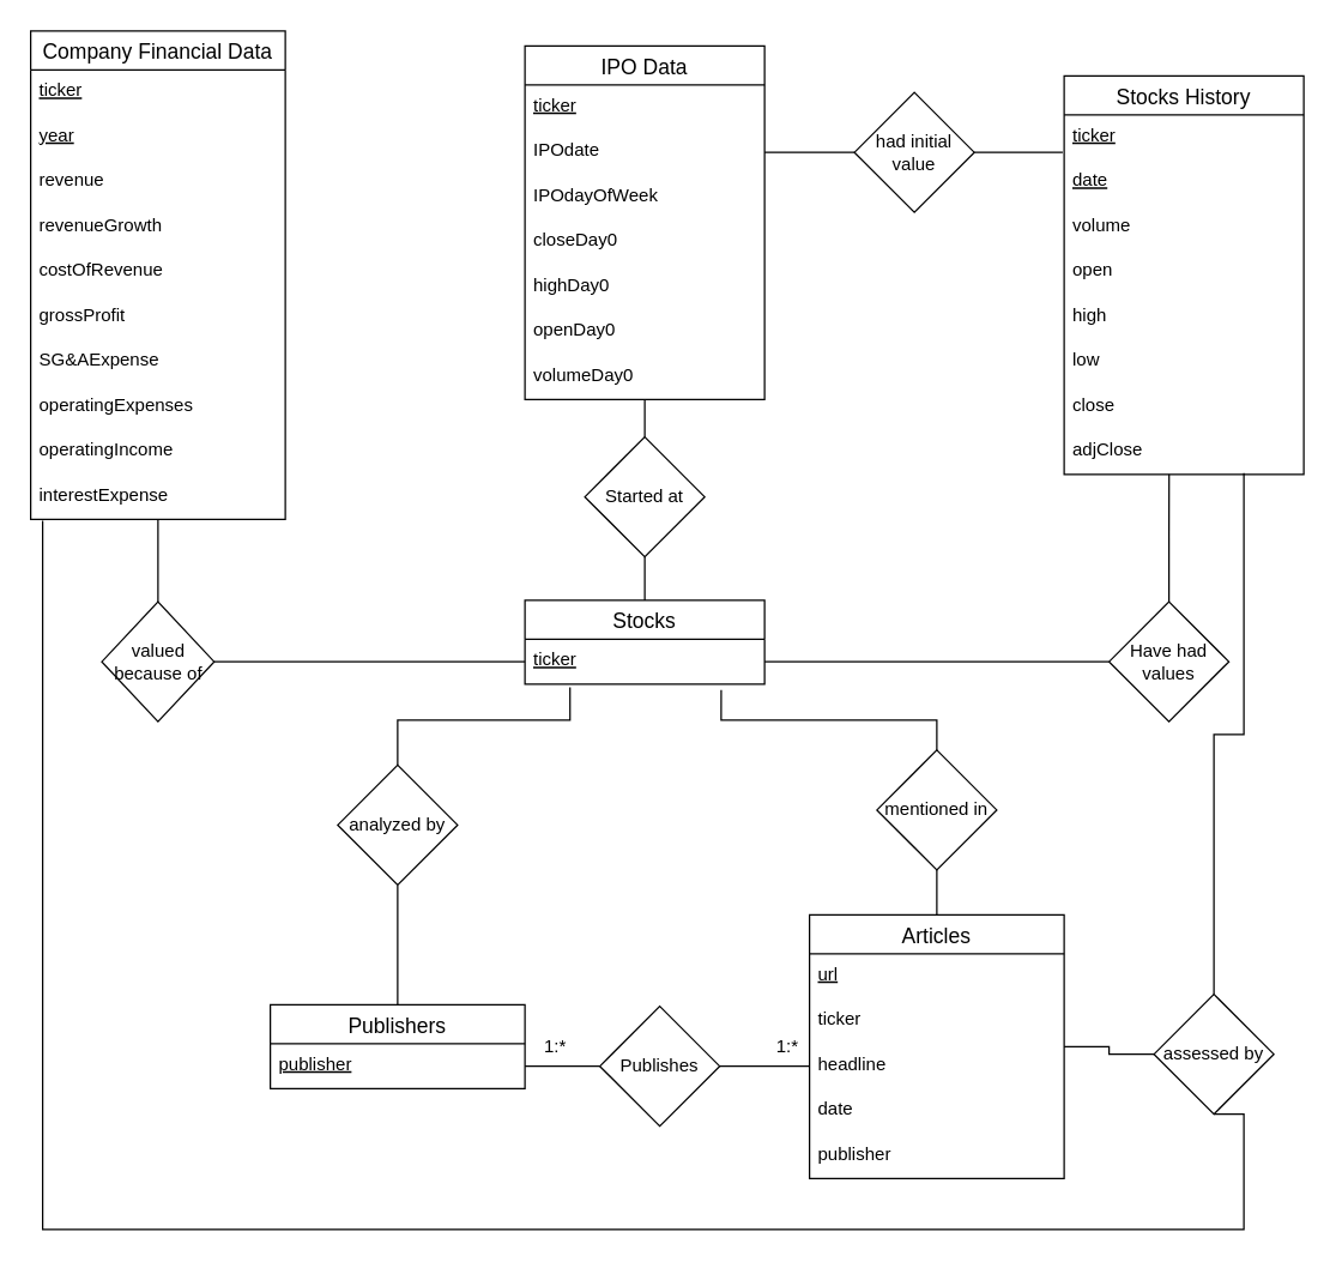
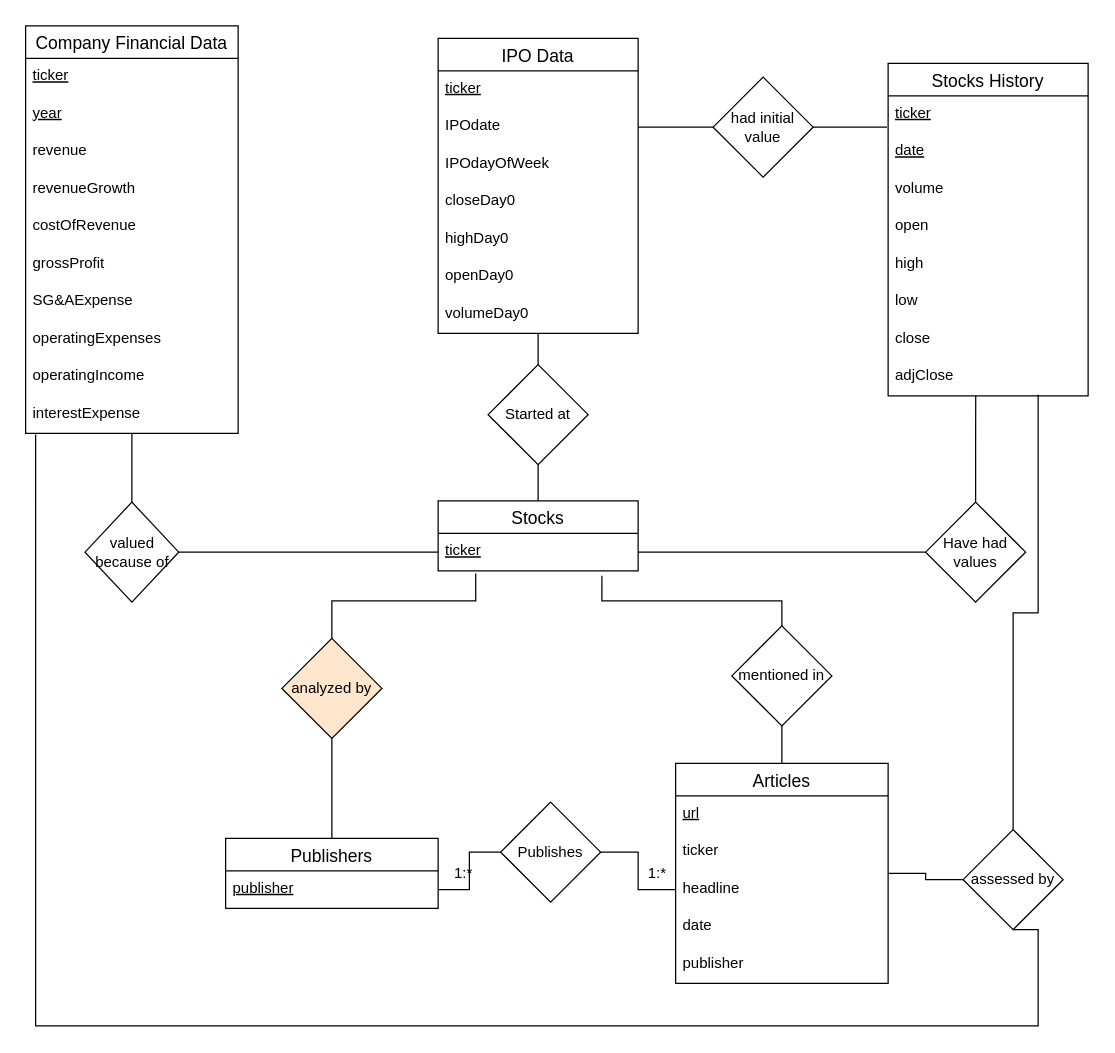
- <mxCell id="56" value="analyzed by" style="rhombus;whiteSpace=wrap;html=1;" vertex="1" parent="1"><mxGeometry x="225" y="510" width="80" height="80" as="geometry" /></mxCell>
+ <mxCell id="56" value="analyzed by" style="rhombus;whiteSpace=wrap;html=1;fillColor=#ffe6cc;" vertex="1" parent="1"><mxGeometry x="225" y="510" width="80" height="80" as="geometry" /></mxCell>
- <mxCell id="43" value="Publishes" style="rhombus;whiteSpace=wrap;html=1;" vertex="1" parent="1"><mxGeometry x="400" y="671" width="80" height="80" as="geometry" /></mxCell>
+ <mxCell id="43" value="Publishes" style="rhombus;whiteSpace=wrap;html=1;" vertex="1" parent="1"><mxGeometry x="400" y="641" width="80" height="80" as="geometry" /></mxCell>
